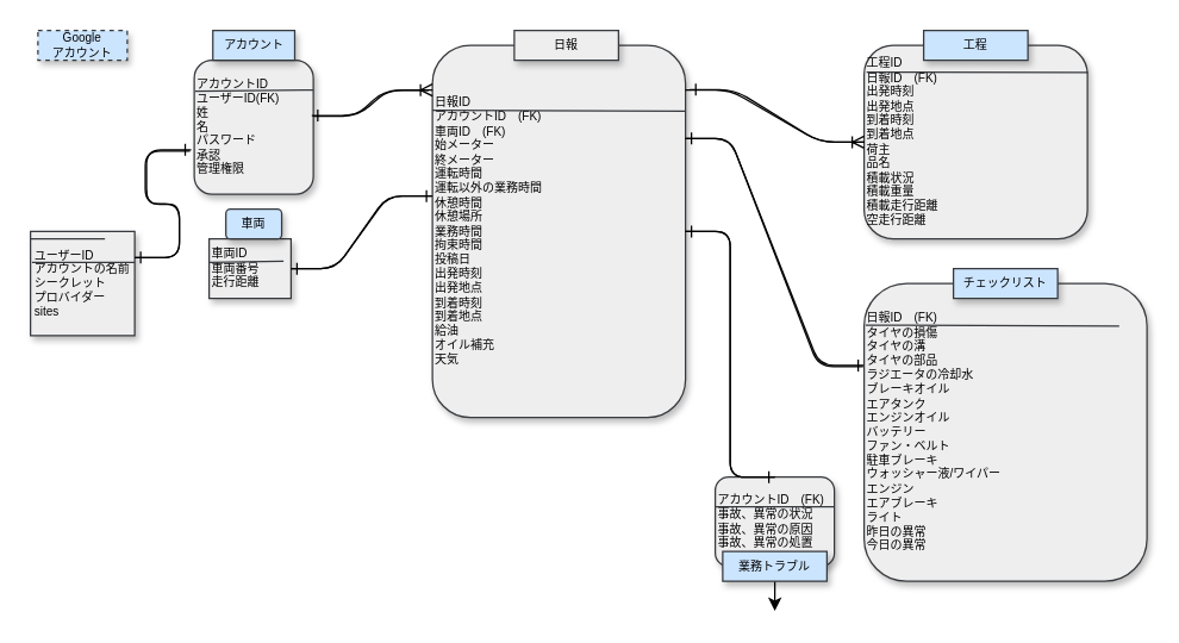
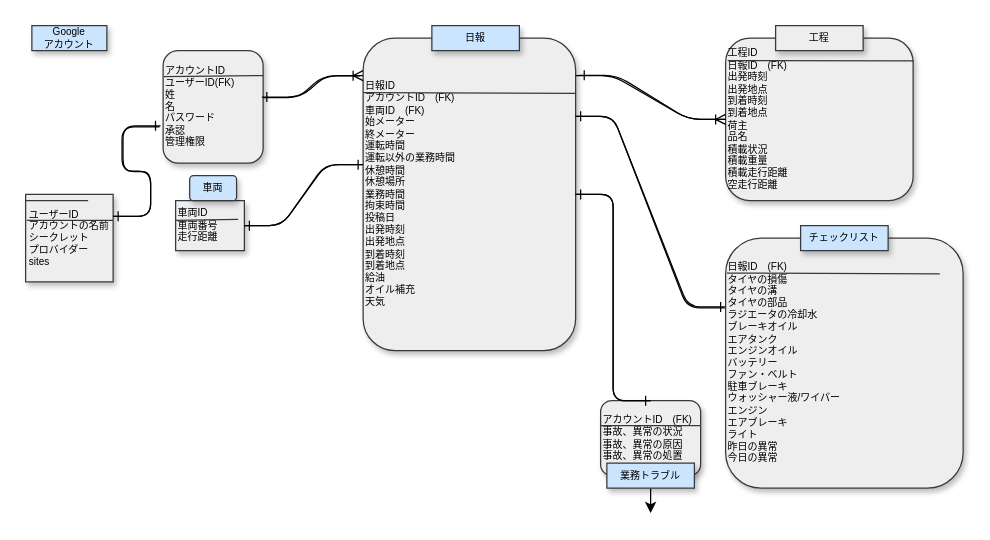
- <mxCell id="11" value="Google&lt;br&gt;アカウント" style="rounded=0;whiteSpace=wrap;html=1;shadow=1;strokeColor=#36393d;fontFamily=Helvetica;fontSize=8;startSize=0;fillColor=#cce5ff;fontColor=#000000;dashed=1;" parent="1" vertex="1"><mxGeometry x="25" y="20" width="60" height="20" as="geometry" /></mxCell>
+ <mxCell id="11" value="Google&lt;br&gt;アカウント" style="rounded=0;whiteSpace=wrap;html=1;shadow=1;strokeColor=#36393d;fontFamily=Helvetica;fontSize=8;startSize=0;fillColor=#cce5ff;fontColor=#000000;" parent="1" vertex="1"><mxGeometry x="25" y="20" width="60" height="20" as="geometry" /></mxCell>
- <mxCell id="12" value="アカウント" style="rounded=0;whiteSpace=wrap;html=1;shadow=1;strokeColor=#36393d;fontFamily=Helvetica;fontSize=8;startSize=0;fillColor=#cce5ff;fontColor=#000000;" parent="1" vertex="1"><mxGeometry x="142.5" y="20" width="55" height="20" as="geometry" /></mxCell>
- <mxCell id="14" value="日報" style="rounded=0;whiteSpace=wrap;html=1;shadow=1;strokeColor=#36393d;fontFamily=Helvetica;fontSize=8;startSize=0;fillColor=#eeeeee;fontColor=#000000;" parent="1" vertex="1"><mxGeometry x="345" y="20" width="70" height="20" as="geometry" /></mxCell>
+ <mxCell id="14" value="日報" style="rounded=0;whiteSpace=wrap;html=1;shadow=1;strokeColor=#36393d;fontFamily=Helvetica;fontSize=8;startSize=0;fillColor=#cce5ff;fontColor=#000000;" parent="1" vertex="1"><mxGeometry x="345" y="20" width="70" height="20" as="geometry" /></mxCell>
- <mxCell id="22" value="工程" style="rounded=0;whiteSpace=wrap;html=1;shadow=1;strokeColor=#36393d;fontFamily=Helvetica;fontSize=8;startSize=0;fillColor=#cce5ff;fontColor=#000000;" parent="1" vertex="1"><mxGeometry x="620" y="20" width="70" height="20" as="geometry" /></mxCell>
+ <mxCell id="22" value="工程" style="rounded=0;whiteSpace=wrap;html=1;shadow=1;strokeColor=#36393d;fontFamily=Helvetica;fontSize=8;startSize=0;fillColor=#eeeeee;fontColor=#000000;" parent="1" vertex="1"><mxGeometry x="620" y="20" width="70" height="20" as="geometry" /></mxCell>
